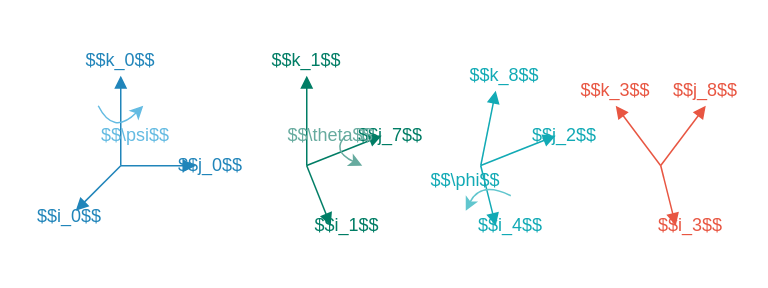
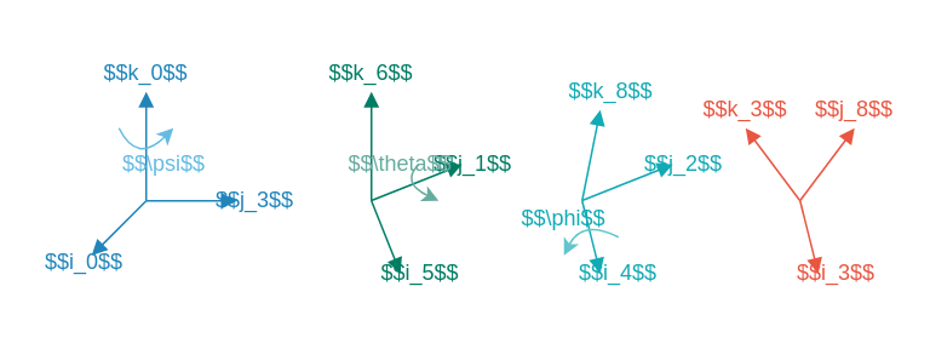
- <mxCell id="15" value="$$k_1$$" style="text;html=1;strokeColor=none;fillColor=none;align=center;verticalAlign=middle;whiteSpace=wrap;rounded=0;fontColor=#007D65;spacingTop=0;" vertex="1" parent="1"><mxGeometry x="194" y="30" width="20" height="20" as="geometry" /></mxCell>
+ <mxCell id="15" value="$$k_6$$" style="text;html=1;strokeColor=none;fillColor=none;align=center;verticalAlign=middle;whiteSpace=wrap;rounded=0;fontColor=#007D65;spacingTop=0;" vertex="1" parent="1"><mxGeometry x="194" y="30" width="20" height="20" as="geometry" /></mxCell>
- <mxCell id="14" value="$$j_7$$" style="text;html=1;strokeColor=none;fillColor=none;align=center;verticalAlign=middle;whiteSpace=wrap;rounded=0;fontColor=#007D65;spacingTop=0;" vertex="1" parent="1"><mxGeometry x="250" y="80" width="20" height="20" as="geometry" /></mxCell>
+ <mxCell id="14" value="$$j_1$$" style="text;html=1;strokeColor=none;fillColor=none;align=center;verticalAlign=middle;whiteSpace=wrap;rounded=0;fontColor=#007D65;spacingTop=0;" vertex="1" parent="1"><mxGeometry x="250" y="80" width="20" height="20" as="geometry" /></mxCell>
- <mxCell id="6" value="$$j_0$$" style="text;html=1;strokeColor=none;fillColor=none;align=center;verticalAlign=middle;whiteSpace=wrap;rounded=0;fontColor=#2185BA;spacingTop=0;" vertex="1" parent="1"><mxGeometry x="130" y="100" width="20" height="20" as="geometry" /></mxCell>
+ <mxCell id="6" value="$$j_3$$" style="text;html=1;strokeColor=none;fillColor=none;align=center;verticalAlign=middle;whiteSpace=wrap;rounded=0;fontColor=#2185BA;spacingTop=0;" vertex="1" parent="1"><mxGeometry x="130" y="100" width="20" height="20" as="geometry" /></mxCell>
- <mxCell id="13" value="$$i_1$$" style="text;html=1;strokeColor=none;fillColor=none;align=center;verticalAlign=middle;whiteSpace=wrap;rounded=0;fontColor=#007D65;spacingTop=0;" vertex="1" parent="1"><mxGeometry x="221" y="140" width="20" height="20" as="geometry" /></mxCell>
+ <mxCell id="13" value="$$i_5$$" style="text;html=1;strokeColor=none;fillColor=none;align=center;verticalAlign=middle;whiteSpace=wrap;rounded=0;fontColor=#007D65;spacingTop=0;" vertex="1" parent="1"><mxGeometry x="221" y="140" width="20" height="20" as="geometry" /></mxCell>
